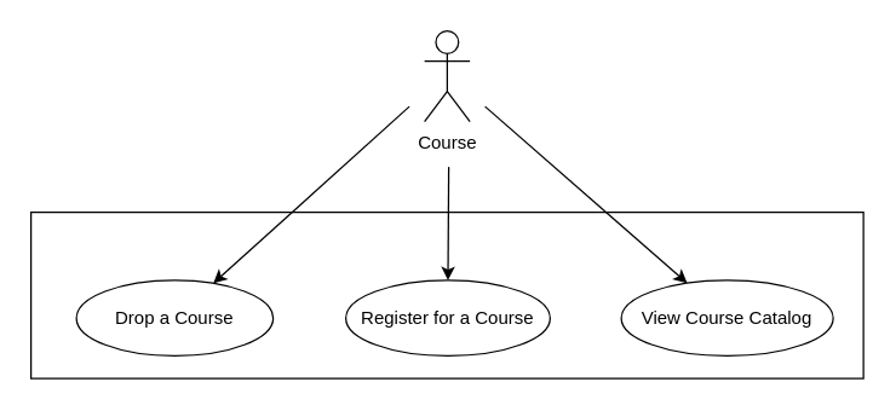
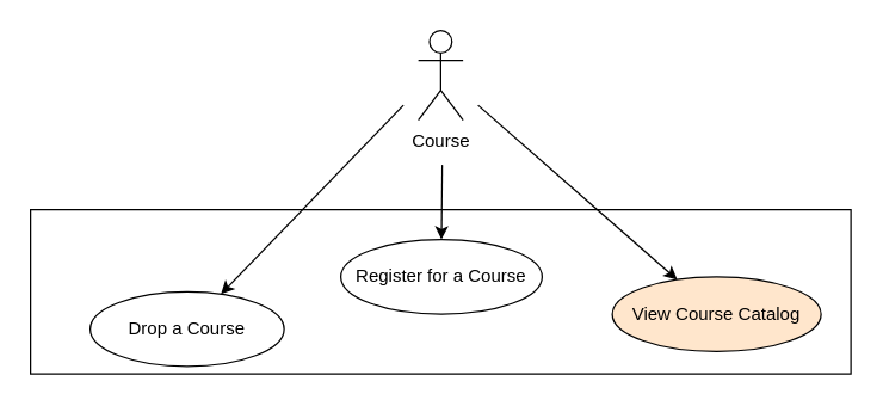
- <mxCell id="4" value="Drop a Course" style="ellipse;whiteSpace=wrap;html=1;" parent="1" vertex="1"><mxGeometry x="50" y="185" width="130" height="50" as="geometry" /></mxCell>
+ <mxCell id="4" value="Drop a Course" style="ellipse;whiteSpace=wrap;html=1;" parent="1" vertex="1"><mxGeometry x="60" y="195" width="130" height="50" as="geometry" /></mxCell>
- <mxCell id="5" value="Register for a Course" style="ellipse;whiteSpace=wrap;html=1;" parent="1" vertex="1"><mxGeometry x="228" y="185" width="135" height="50" as="geometry" /></mxCell>
+ <mxCell id="5" value="Register for a Course" style="ellipse;whiteSpace=wrap;html=1;" parent="1" vertex="1"><mxGeometry x="228" y="160" width="135" height="50" as="geometry" /></mxCell>
- <mxCell id="6" value="View Course Catalog" style="ellipse;whiteSpace=wrap;html=1;" parent="1" vertex="1"><mxGeometry x="410" y="185" width="140" height="50" as="geometry" /></mxCell>
+ <mxCell id="6" value="View Course Catalog" style="ellipse;whiteSpace=wrap;html=1;fillColor=#ffe6cc;" parent="1" vertex="1"><mxGeometry x="410" y="185" width="140" height="50" as="geometry" /></mxCell>
